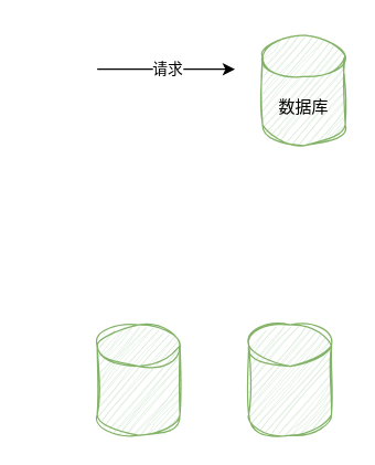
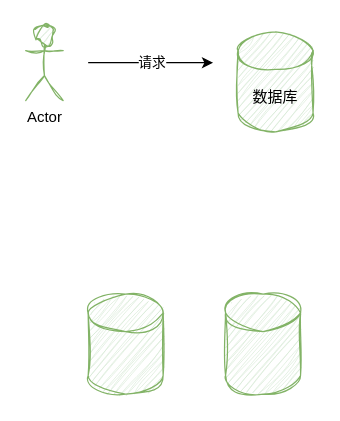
+ <mxCell id="2" value="Actor" style="shape=umlActor;verticalLabelPosition=bottom;verticalAlign=top;html=1;outlineConnect=0;rounded=0;sketch=1;curveFitting=1;jiggle=2;fillColor=#d5e8d4;strokeColor=#82b366;" vertex="1" parent="1"><mxGeometry x="20" y="20" width="30" height="60" as="geometry" /></mxCell>
